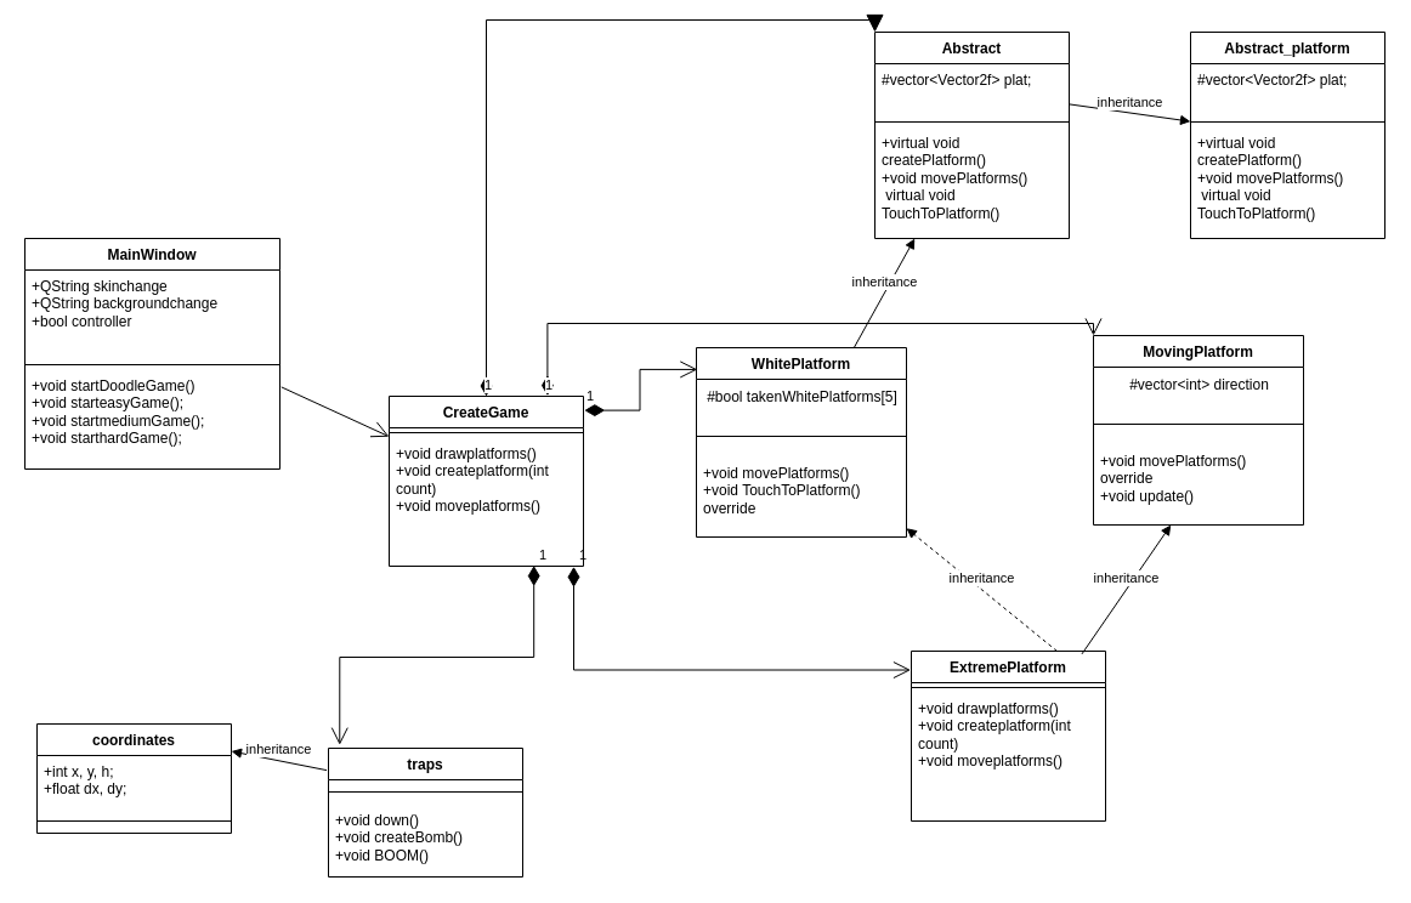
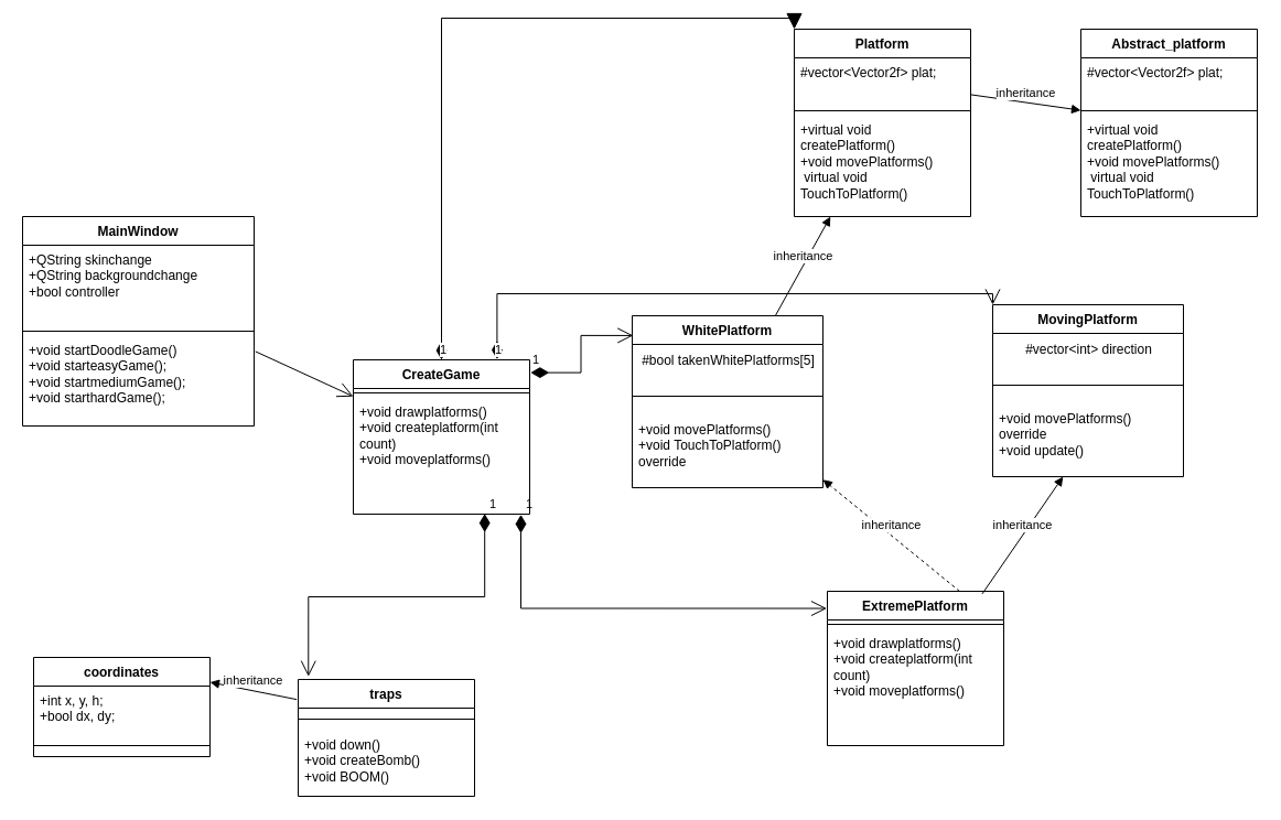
- <mxCell id="6" value="Abstract" style="swimlane;fontStyle=1;align=center;verticalAlign=top;childLayout=stackLayout;horizontal=1;startSize=26;horizontalStack=0;resizeParent=1;resizeParentMax=0;resizeLast=0;collapsible=1;marginBottom=0;whiteSpace=wrap;html=1;" parent="1" vertex="1"><mxGeometry x="720" y="20" width="160" height="170" as="geometry" /></mxCell>
+ <mxCell id="6" value="Platform" style="swimlane;fontStyle=1;align=center;verticalAlign=top;childLayout=stackLayout;horizontal=1;startSize=26;horizontalStack=0;resizeParent=1;resizeParentMax=0;resizeLast=0;collapsible=1;marginBottom=0;whiteSpace=wrap;html=1;" parent="1" vertex="1"><mxGeometry x="720" y="20" width="160" height="170" as="geometry" /></mxCell>
- <mxCell id="18" value="&lt;div&gt;+int x, y, h;&lt;/div&gt;&lt;div&gt;+float dx, dy;&lt;/div&gt;" style="text;strokeColor=none;fillColor=none;align=left;verticalAlign=top;spacingLeft=4;spacingRight=4;overflow=hidden;rotatable=0;points=[[0,0.5],[1,0.5]];portConstraint=eastwest;whiteSpace=wrap;html=1;" parent="17" vertex="1"><mxGeometry y="26" width="160" height="44" as="geometry" /></mxCell>
+ <mxCell id="18" value="&lt;div&gt;+int x, y, h;&lt;/div&gt;&lt;div&gt;+bool dx, dy;&lt;/div&gt;" style="text;strokeColor=none;fillColor=none;align=left;verticalAlign=top;spacingLeft=4;spacingRight=4;overflow=hidden;rotatable=0;points=[[0,0.5],[1,0.5]];portConstraint=eastwest;whiteSpace=wrap;html=1;" parent="17" vertex="1"><mxGeometry y="26" width="160" height="44" as="geometry" /></mxCell>
